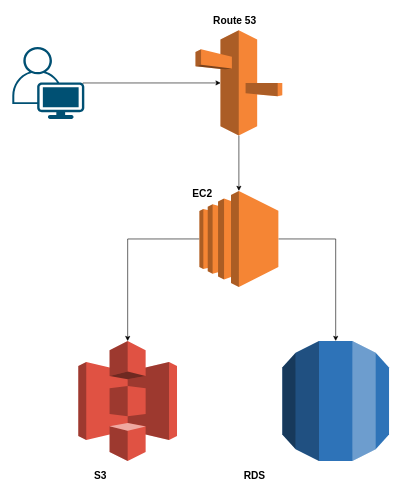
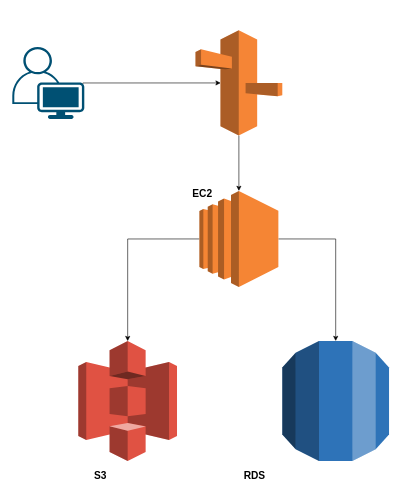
- <mxCell id="7" value="Route 53" style="text;html=1;align=center;verticalAlign=middle;whiteSpace=wrap;rounded=0;fontStyle=1;fontSize=17;" vertex="1" parent="1"><mxGeometry x="349" y="20" width="84.19" height="30" as="geometry" /></mxCell>
